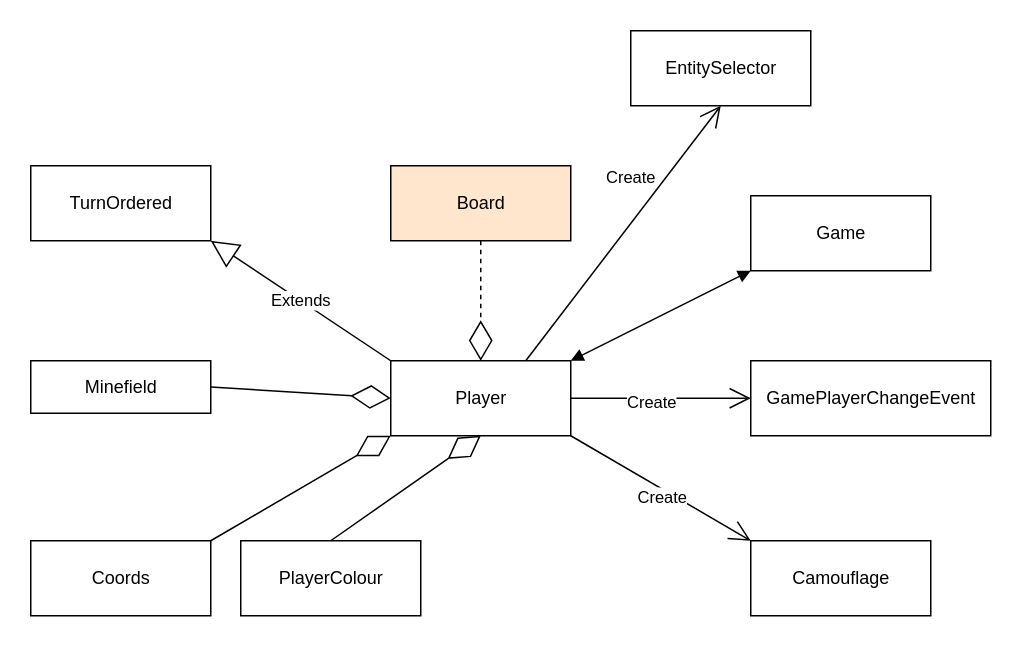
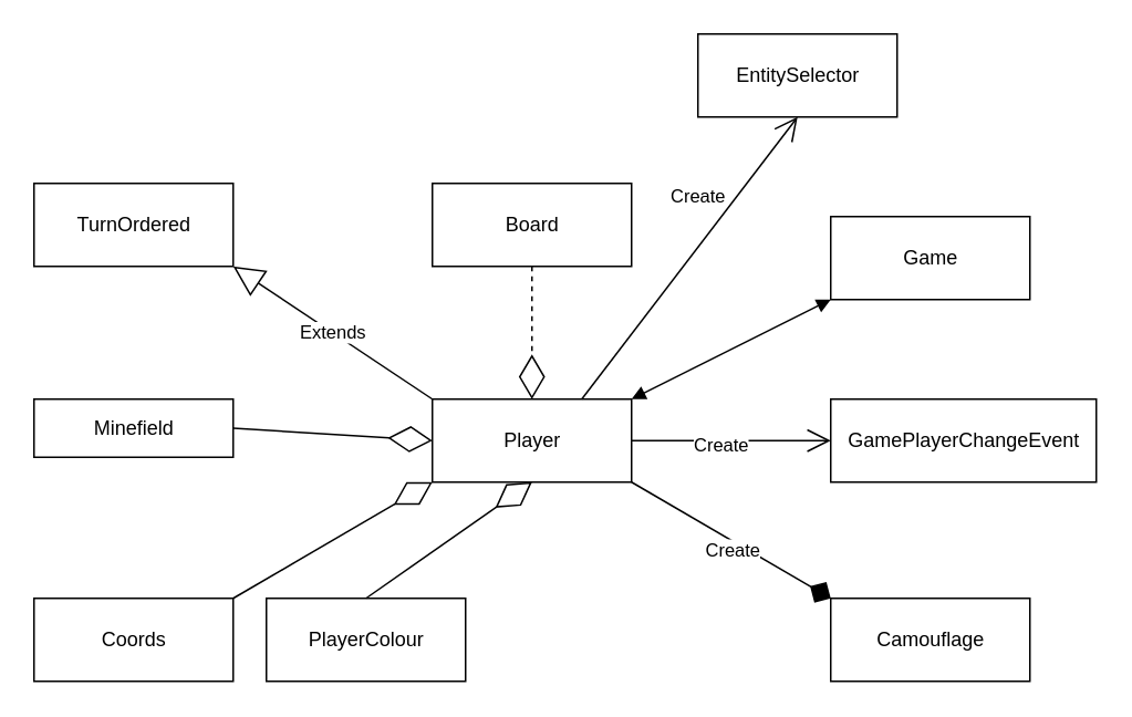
- <mxCell id="5" value="Board" style="html=1;fillColor=#ffe6cc;" vertex="1" parent="1"><mxGeometry x="260" y="110" width="120" height="50" as="geometry" /></mxCell>
+ <mxCell id="5" value="Board" style="html=1;" vertex="1" parent="1"><mxGeometry x="260" y="110" width="120" height="50" as="geometry" /></mxCell>
- <mxCell id="14" value="" style="endArrow=open;endFill=1;endSize=12;html=1;exitX=1;exitY=1;exitDx=0;exitDy=0;entryX=0;entryY=0;entryDx=0;entryDy=0;" edge="1" parent="1" source="2" target="6"><mxGeometry width="160" relative="1" as="geometry"><mxPoint x="314" y="320" as="sourcePoint" /><mxPoint x="434" y="320" as="targetPoint" /></mxGeometry></mxCell>
+ <mxCell id="14" value="" style="endArrow=diamond;endFill=1;endSize=12;html=1;exitX=1;exitY=1;exitDx=0;exitDy=0;entryX=0;entryY=0;entryDx=0;entryDy=0;" edge="1" parent="1" source="2" target="6"><mxGeometry width="160" relative="1" as="geometry"><mxPoint x="314" y="320" as="sourcePoint" /><mxPoint x="434" y="320" as="targetPoint" /></mxGeometry></mxCell>
